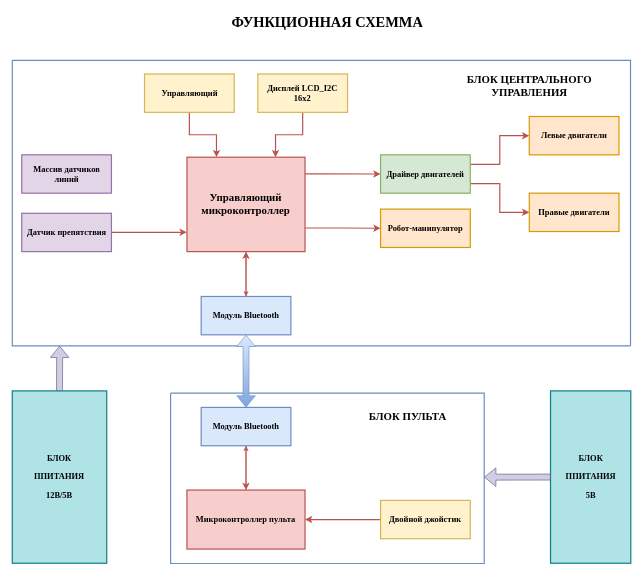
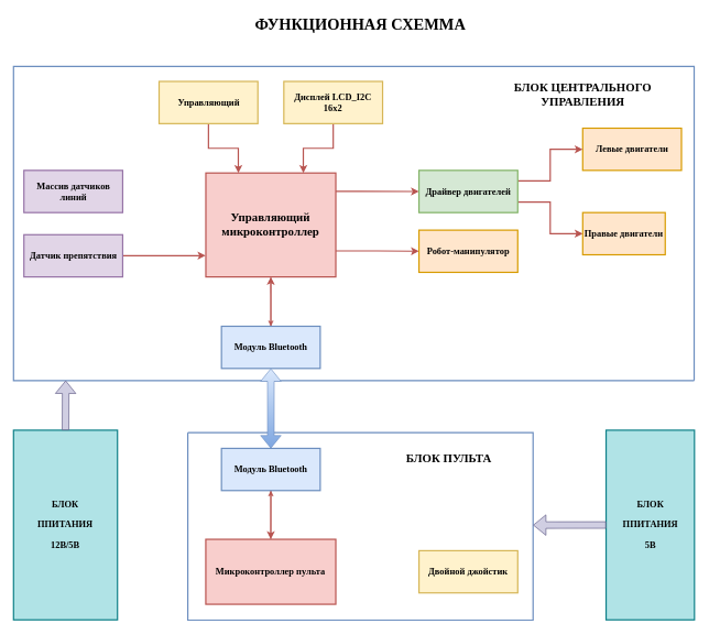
- <mxCell id="20" value="&lt;h3&gt;&lt;font face=&quot;Verdana&quot;&gt;Правые двигатели&lt;/font&gt;&lt;/h3&gt;" style="rounded=0;whiteSpace=wrap;html=1;strokeWidth=2;fillColor=#ffe6cc;strokeColor=#d79b00;" parent="1" vertex="1"><mxGeometry x="882.195" y="321.025" width="149.61" height="63.94" as="geometry" /></mxCell>
+ <mxCell id="20" value="&lt;h3&gt;&lt;font face=&quot;Verdana&quot;&gt;Правые двигатели&lt;/font&gt;&lt;/h3&gt;" style="rounded=0;whiteSpace=wrap;html=1;strokeWidth=2;fillColor=#ffe6cc;strokeColor=#d79b00;" parent="1" vertex="1"><mxGeometry x="882.195" y="321.025" width="125" height="63.94" as="geometry" /></mxCell>
- <mxCell id="25" style="edgeStyle=orthogonalEdgeStyle;rounded=0;orthogonalLoop=1;jettySize=auto;html=1;exitX=0;exitY=0.5;exitDx=0;exitDy=0;entryX=1;entryY=0.5;entryDx=0;entryDy=0;fillColor=#f8cecc;strokeColor=#b85450;strokeWidth=2;" parent="1" source="26" target="7" edge="1"><mxGeometry relative="1" as="geometry" /></mxCell>
